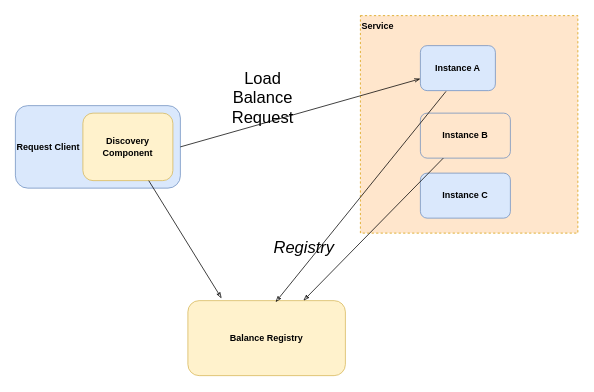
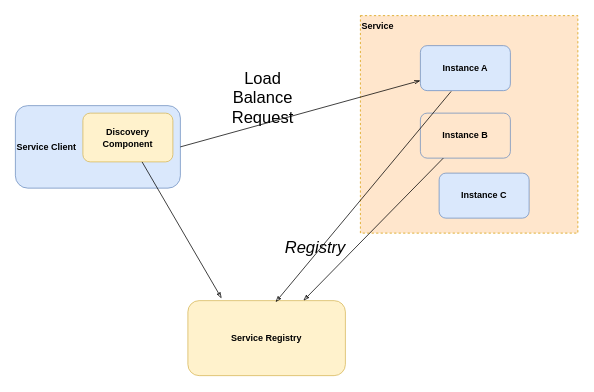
- <mxCell id="5" value="Instance A" style="rounded=1;whiteSpace=wrap;html=1;align=center;fillColor=#dae8fc;strokeColor=#6c8ebf;fontStyle=1" vertex="1" parent="1"><mxGeometry x="560" y="60" width="100" height="60" as="geometry" /></mxCell>
+ <mxCell id="5" value="Instance A" style="rounded=1;whiteSpace=wrap;html=1;align=center;fillColor=#dae8fc;strokeColor=#6c8ebf;fontStyle=1" vertex="1" parent="1"><mxGeometry x="560" y="60" width="120" height="60" as="geometry" /></mxCell>
- <mxCell id="2" value="Request Client" style="rounded=1;whiteSpace=wrap;html=1;fillColor=#dae8fc;strokeColor=#6c8ebf;verticalAlign=middle;align=left;fontStyle=1" vertex="1" parent="1"><mxGeometry x="20" y="140" width="220" height="110" as="geometry" /></mxCell>
+ <mxCell id="2" value="Service Client" style="rounded=1;whiteSpace=wrap;html=1;fillColor=#dae8fc;strokeColor=#6c8ebf;verticalAlign=middle;align=left;fontStyle=1" vertex="1" parent="1"><mxGeometry x="20" y="140" width="220" height="110" as="geometry" /></mxCell>
- <mxCell id="3" value="Discovery Component" style="rounded=1;whiteSpace=wrap;html=1;align=center;fillColor=#fff2cc;strokeColor=#d6b656;fontStyle=1" vertex="1" parent="1"><mxGeometry x="110" y="150" width="120" height="90" as="geometry" /></mxCell>
+ <mxCell id="3" value="Discovery Component" style="rounded=1;whiteSpace=wrap;html=1;align=center;fillColor=#fff2cc;strokeColor=#d6b656;fontStyle=1" vertex="1" parent="1"><mxGeometry x="110" y="150" width="120" height="65" as="geometry" /></mxCell>
- <mxCell id="7" value="Instance C" style="rounded=1;whiteSpace=wrap;html=1;align=center;fillColor=#dae8fc;strokeColor=#6c8ebf;fontStyle=1" vertex="1" parent="1"><mxGeometry x="560" y="230" width="120" height="60" as="geometry" /></mxCell>
+ <mxCell id="7" value="Instance C" style="rounded=1;whiteSpace=wrap;html=1;align=center;fillColor=#dae8fc;strokeColor=#6c8ebf;fontStyle=1" vertex="1" parent="1"><mxGeometry x="585" y="230" width="120" height="60" as="geometry" /></mxCell>
- <mxCell id="11" value="Registry" style="text;html=1;strokeColor=none;fillColor=none;align=center;verticalAlign=middle;whiteSpace=wrap;rounded=0;fontStyle=2;fontSize=22;" vertex="1" parent="1"><mxGeometry x="385" y="320" width="40" height="20" as="geometry" /></mxCell>
+ <mxCell id="11" value="Registry" style="text;html=1;strokeColor=none;fillColor=none;align=center;verticalAlign=middle;whiteSpace=wrap;rounded=0;fontStyle=2;fontSize=22;" vertex="1" parent="1"><mxGeometry x="400" y="320" width="40" height="20" as="geometry" /></mxCell>
- <mxCell id="8" value="Balance Registry" style="rounded=1;whiteSpace=wrap;html=1;align=center;fillColor=#fff2cc;strokeColor=#d6b656;fontStyle=1" vertex="1" parent="1"><mxGeometry x="250" y="400" width="210" height="100" as="geometry" /></mxCell>
+ <mxCell id="8" value="Service Registry" style="rounded=1;whiteSpace=wrap;html=1;align=center;fillColor=#fff2cc;strokeColor=#d6b656;fontStyle=1" vertex="1" parent="1"><mxGeometry x="250" y="400" width="210" height="100" as="geometry" /></mxCell>
